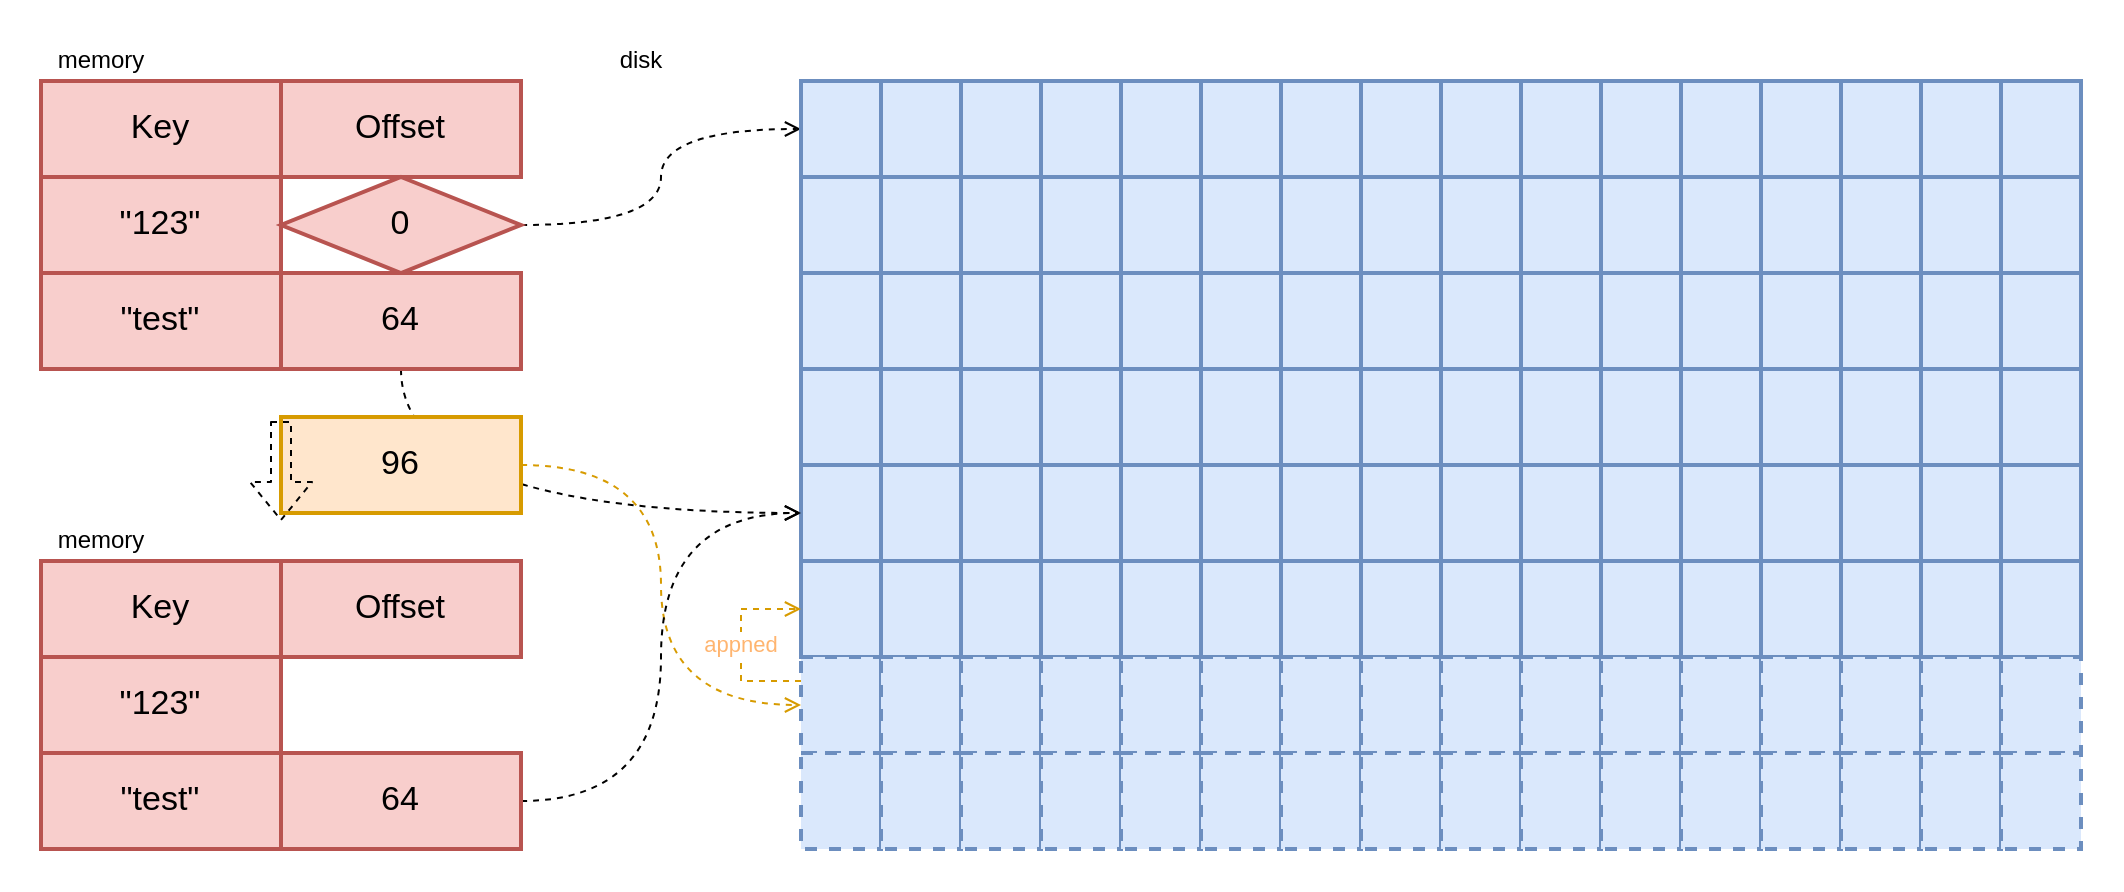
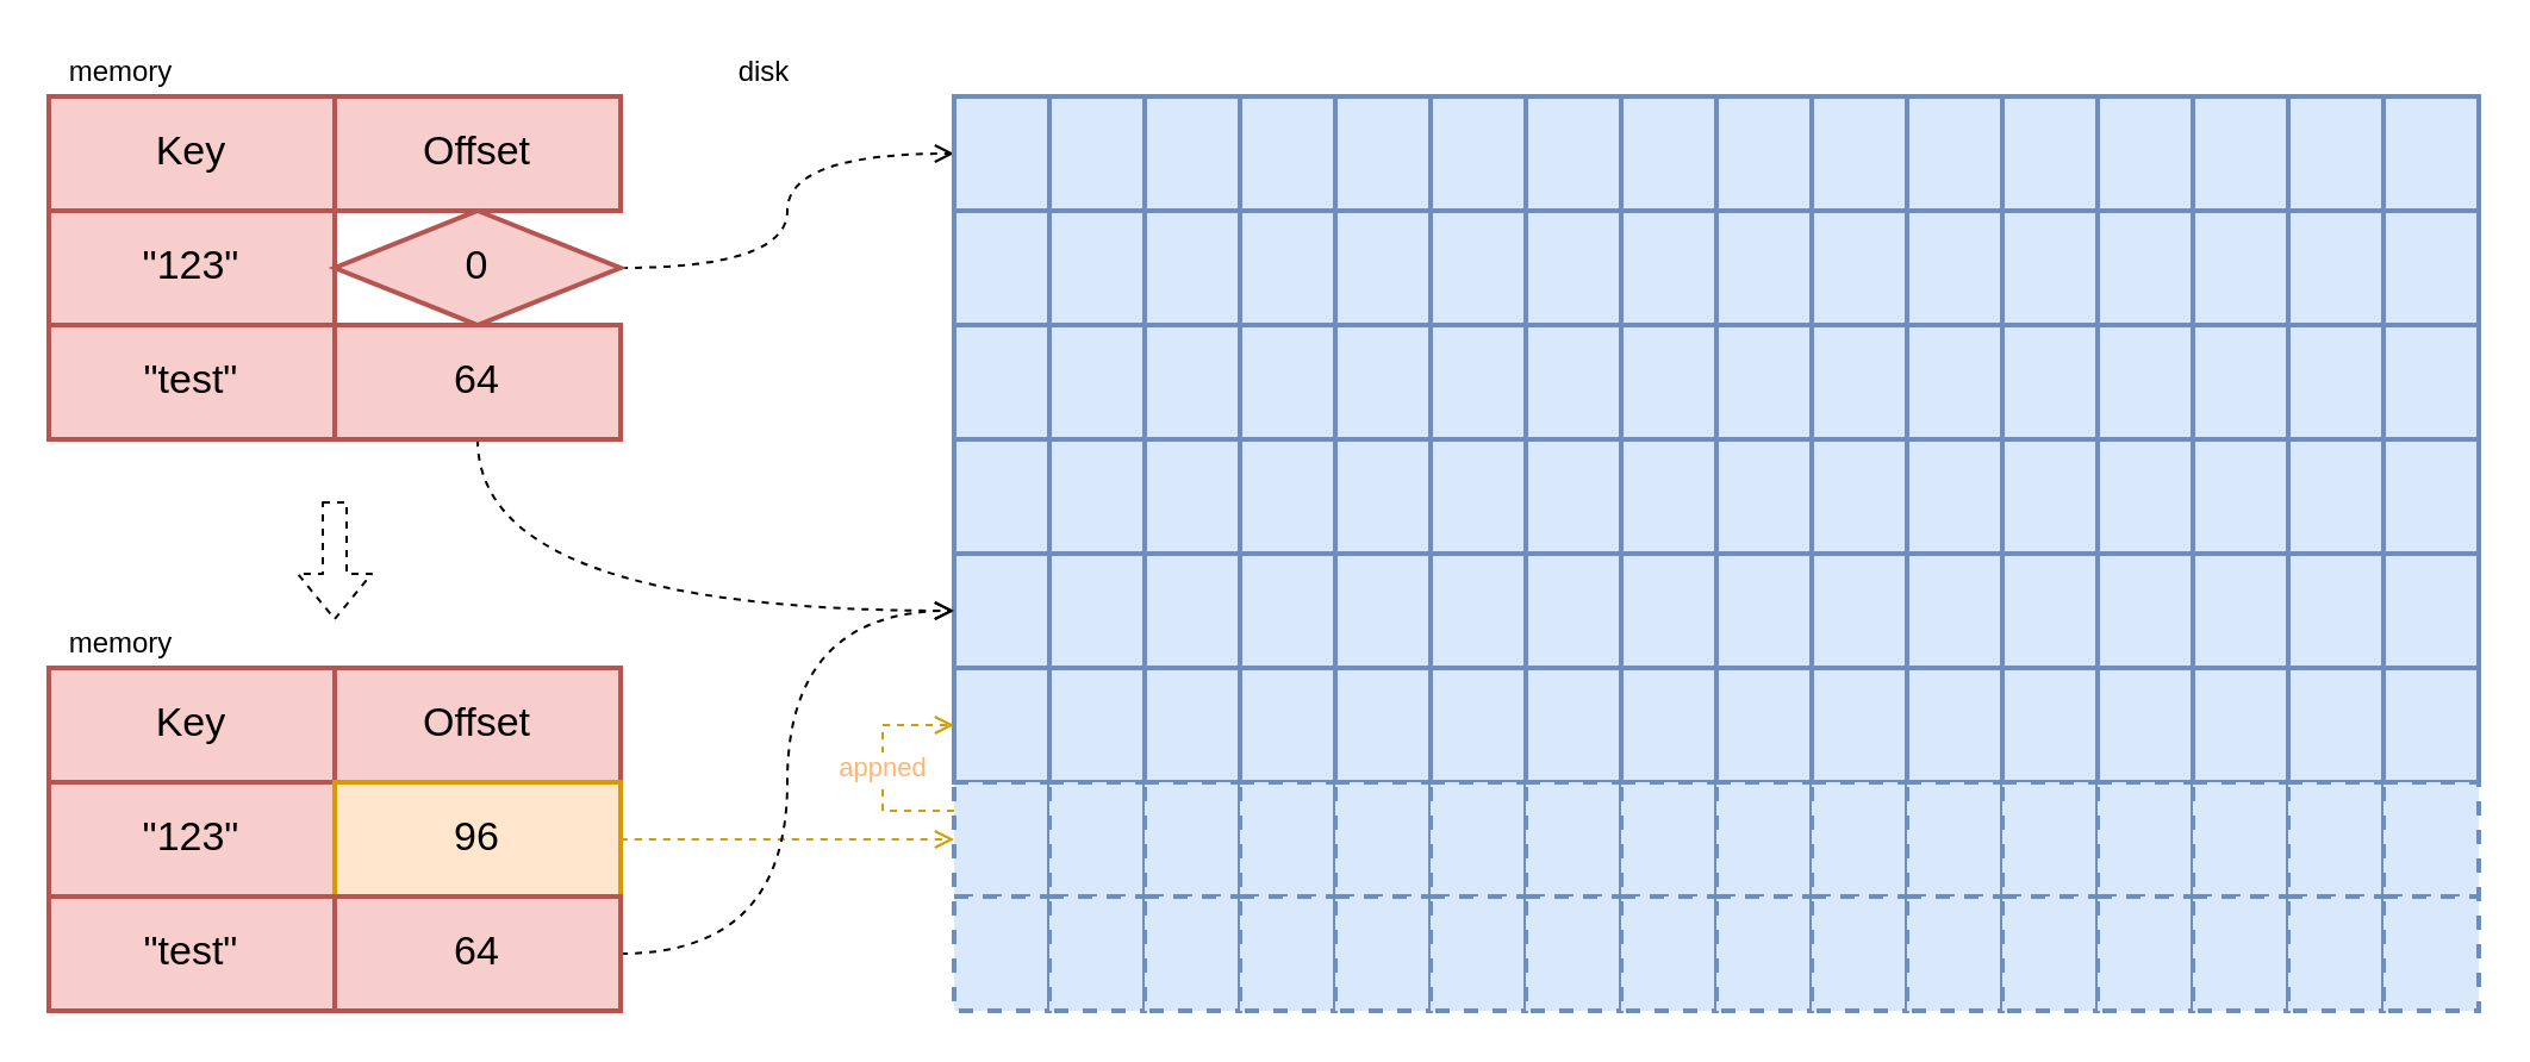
- <mxCell id="145" value="96" style="rounded=0;whiteSpace=wrap;html=1;strokeWidth=2;fontSize=17;fillColor=#ffe6cc;strokeColor=#d79b00;" vertex="1" parent="1"><mxGeometry x="140" y="208" width="120" height="48" as="geometry" /></mxCell>
+ <mxCell id="145" value="96" style="rounded=0;whiteSpace=wrap;html=1;strokeWidth=2;fontSize=17;fillColor=#ffe6cc;strokeColor=#d79b00;" vertex="1" parent="1"><mxGeometry x="140" y="328" width="120" height="48" as="geometry" /></mxCell>
